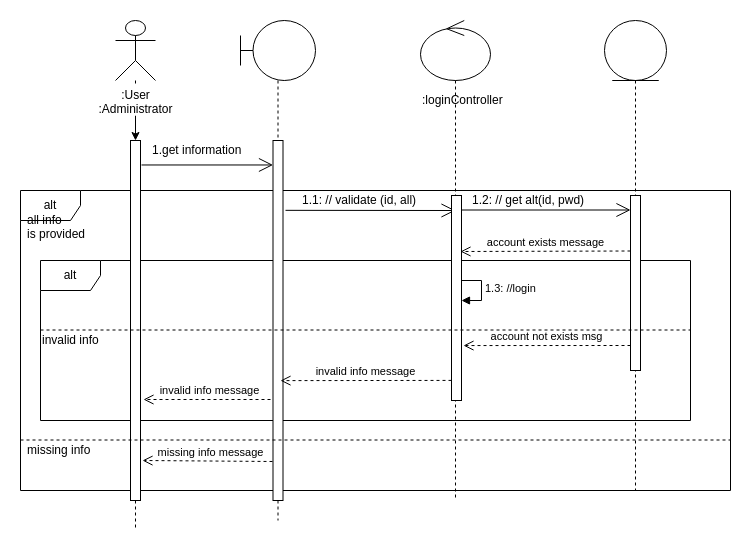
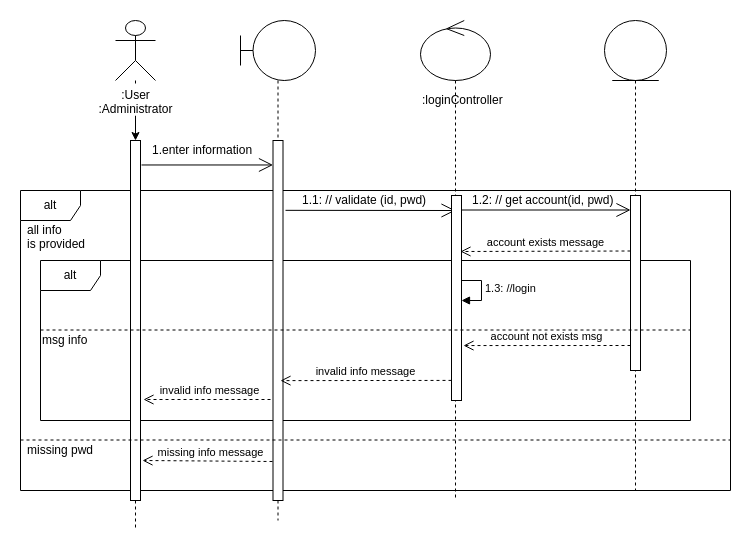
- <mxCell id="20" value="1.get information" style="text;html=1;resizable=0;points=[];autosize=1;align=left;verticalAlign=top;spacingTop=-4;" vertex="1" parent="1"><mxGeometry x="150" y="140" width="120" height="20" as="geometry" /></mxCell>
+ <mxCell id="20" value="1.enter information" style="text;html=1;resizable=0;points=[];autosize=1;align=left;verticalAlign=top;spacingTop=-4;" vertex="1" parent="1"><mxGeometry x="150" y="140" width="120" height="20" as="geometry" /></mxCell>
- <mxCell id="21" value="1.1: // validate (id, all)" style="text;html=1;resizable=0;points=[];autosize=1;align=left;verticalAlign=top;spacingTop=-4;" vertex="1" parent="1"><mxGeometry x="300" y="190" width="140" height="20" as="geometry" /></mxCell>
+ <mxCell id="21" value="1.1: // validate (id, pwd)" style="text;html=1;resizable=0;points=[];autosize=1;align=left;verticalAlign=top;spacingTop=-4;" vertex="1" parent="1"><mxGeometry x="300" y="190" width="140" height="20" as="geometry" /></mxCell>
- <mxCell id="22" value="1.2: // get alt(id, pwd)" style="text;html=1;resizable=0;points=[];autosize=1;align=left;verticalAlign=top;spacingTop=-4;" vertex="1" parent="1"><mxGeometry x="470" y="190" width="160" height="20" as="geometry" /></mxCell>
+ <mxCell id="22" value="1.2: // get account(id, pwd)" style="text;html=1;resizable=0;points=[];autosize=1;align=left;verticalAlign=top;spacingTop=-4;" vertex="1" parent="1"><mxGeometry x="470" y="190" width="160" height="20" as="geometry" /></mxCell>
- <mxCell id="27" value="all info&lt;br&gt;is provided" style="text;html=1;resizable=0;points=[];autosize=1;align=left;verticalAlign=top;spacingTop=-4;" vertex="1" parent="1"><mxGeometry x="25" y="210" width="70" height="30" as="geometry" /></mxCell>
+ <mxCell id="27" value="all info&lt;br&gt;is provided" style="text;html=1;resizable=0;points=[];autosize=1;align=left;verticalAlign=top;spacingTop=-4;" vertex="1" parent="1"><mxGeometry x="25" y="220" width="70" height="30" as="geometry" /></mxCell>
- <mxCell id="29" value="invalid info" style="text;html=1;resizable=0;points=[];autosize=1;align=left;verticalAlign=top;spacingTop=-4;" vertex="1" parent="1"><mxGeometry x="40" y="330" width="70" height="20" as="geometry" /></mxCell>
+ <mxCell id="29" value="msg info" style="text;html=1;resizable=0;points=[];autosize=1;align=left;verticalAlign=top;spacingTop=-4;" vertex="1" parent="1"><mxGeometry x="40" y="330" width="70" height="20" as="geometry" /></mxCell>
- <mxCell id="28" value="missing info" style="text;html=1;resizable=0;points=[];autosize=1;align=left;verticalAlign=top;spacingTop=-4;" vertex="1" parent="1"><mxGeometry x="25" y="440" width="80" height="20" as="geometry" /></mxCell>
+ <mxCell id="28" value="missing pwd" style="text;html=1;resizable=0;points=[];autosize=1;align=left;verticalAlign=top;spacingTop=-4;" vertex="1" parent="1"><mxGeometry x="25" y="440" width="80" height="20" as="geometry" /></mxCell>
